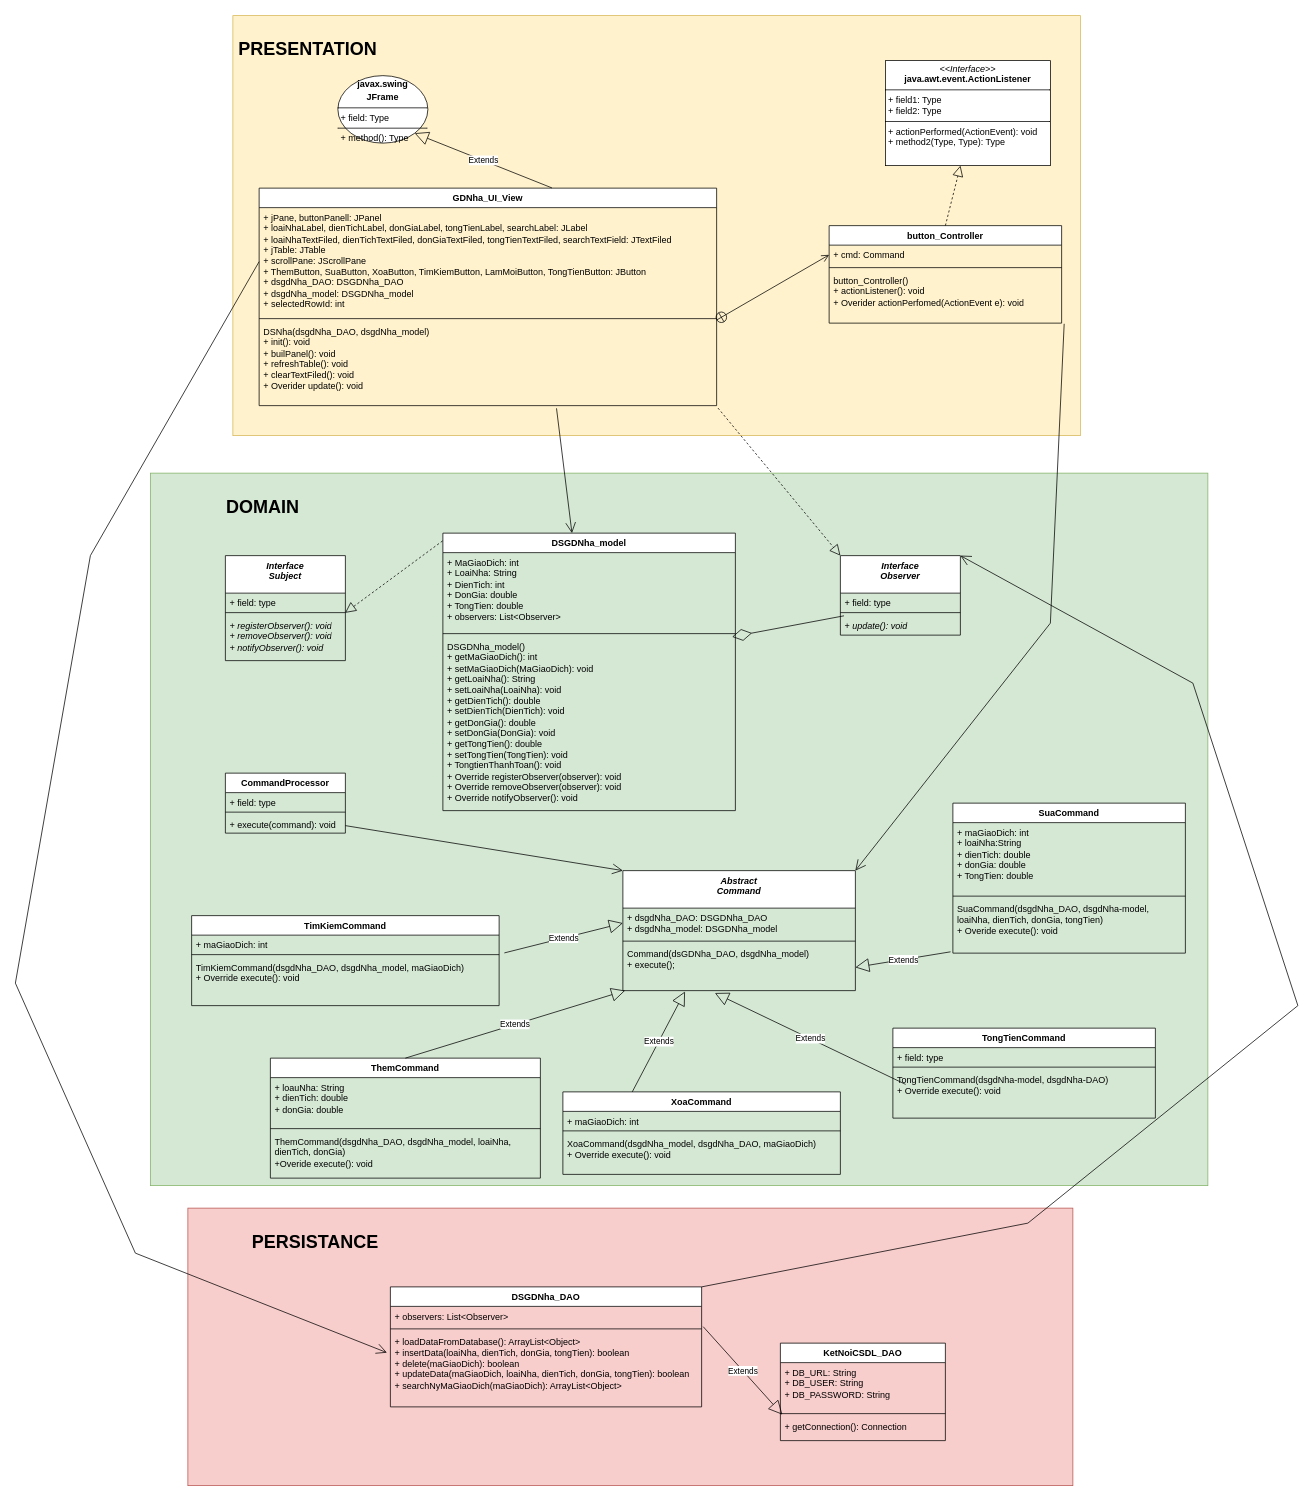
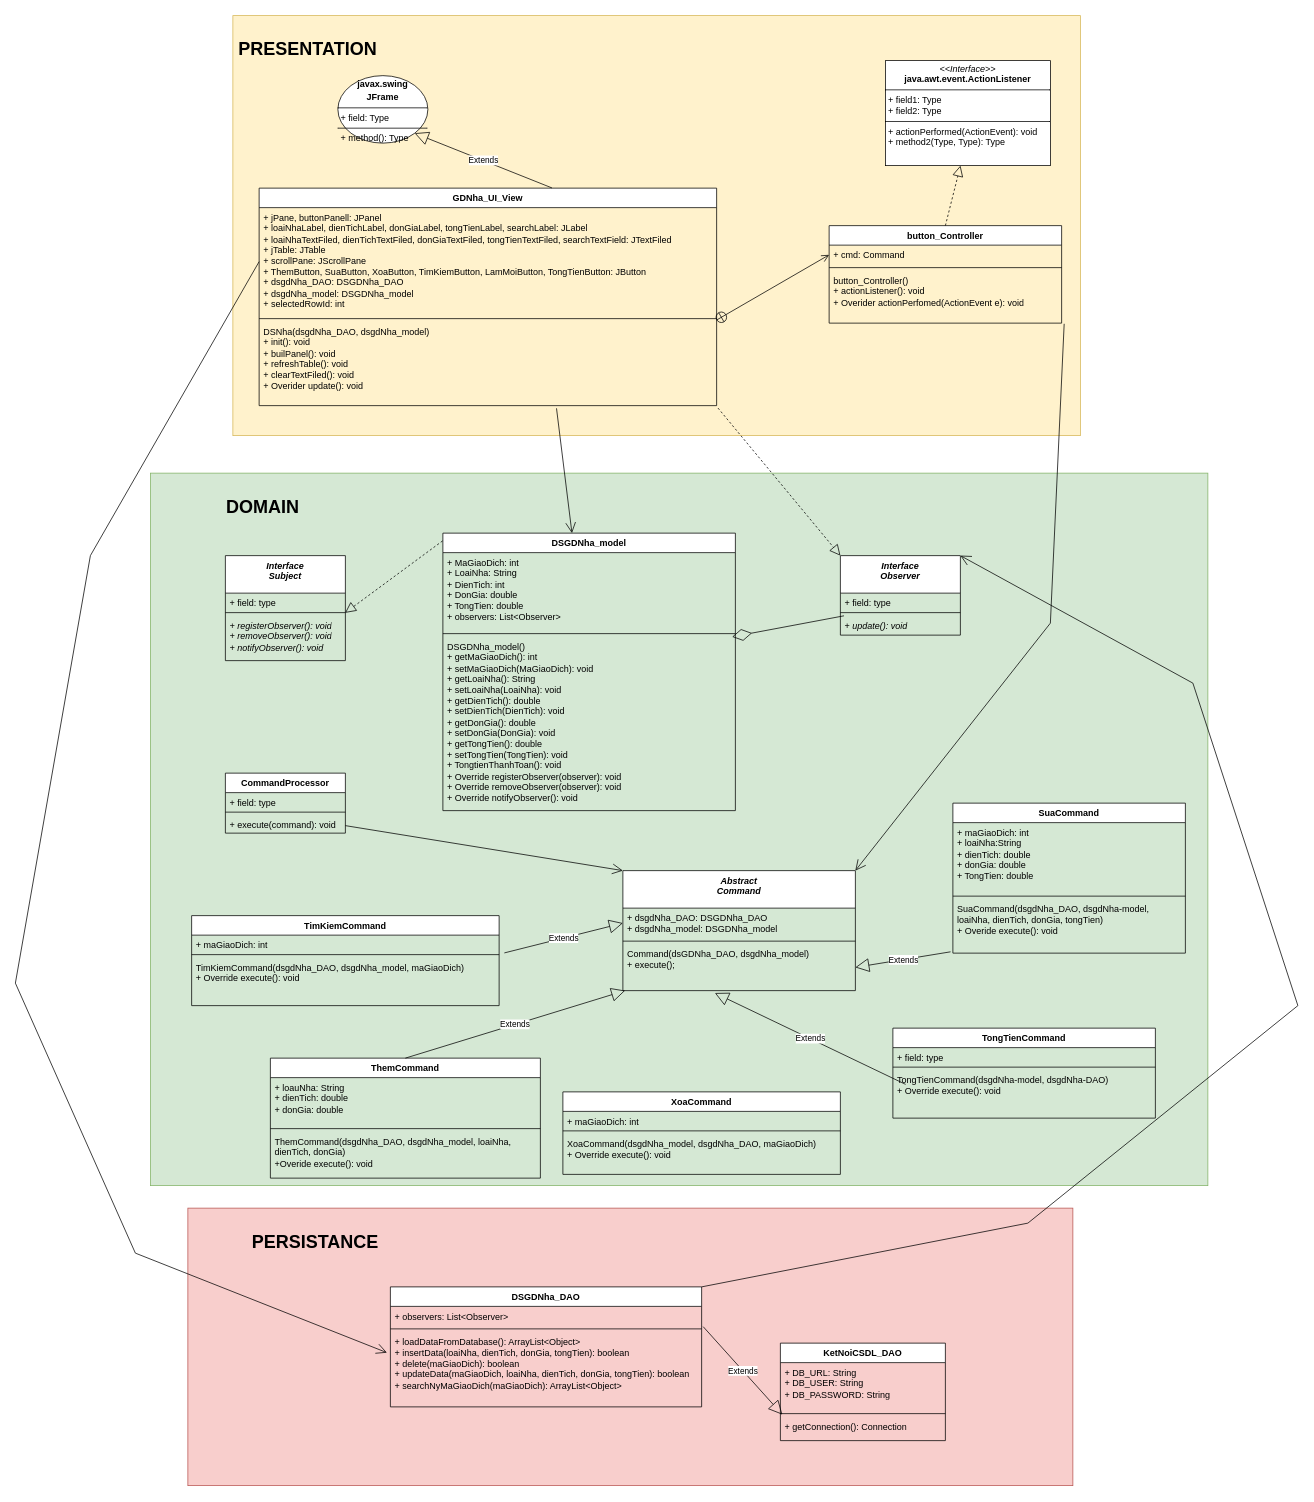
- <mxCell id="74" value="Extends" style="endArrow=block;endSize=16;endFill=0;html=1;rounded=0;exitX=0.25;exitY=0;exitDx=0;exitDy=0;entryX=0.267;entryY=1.02;entryDx=0;entryDy=0;entryPerimeter=0;" parent="1" source="39" target="26" edge="1"><mxGeometry width="160" relative="1" as="geometry"><mxPoint x="580" y="1270" as="sourcePoint" /><mxPoint x="740" y="1270" as="targetPoint" /></mxGeometry></mxCell>
